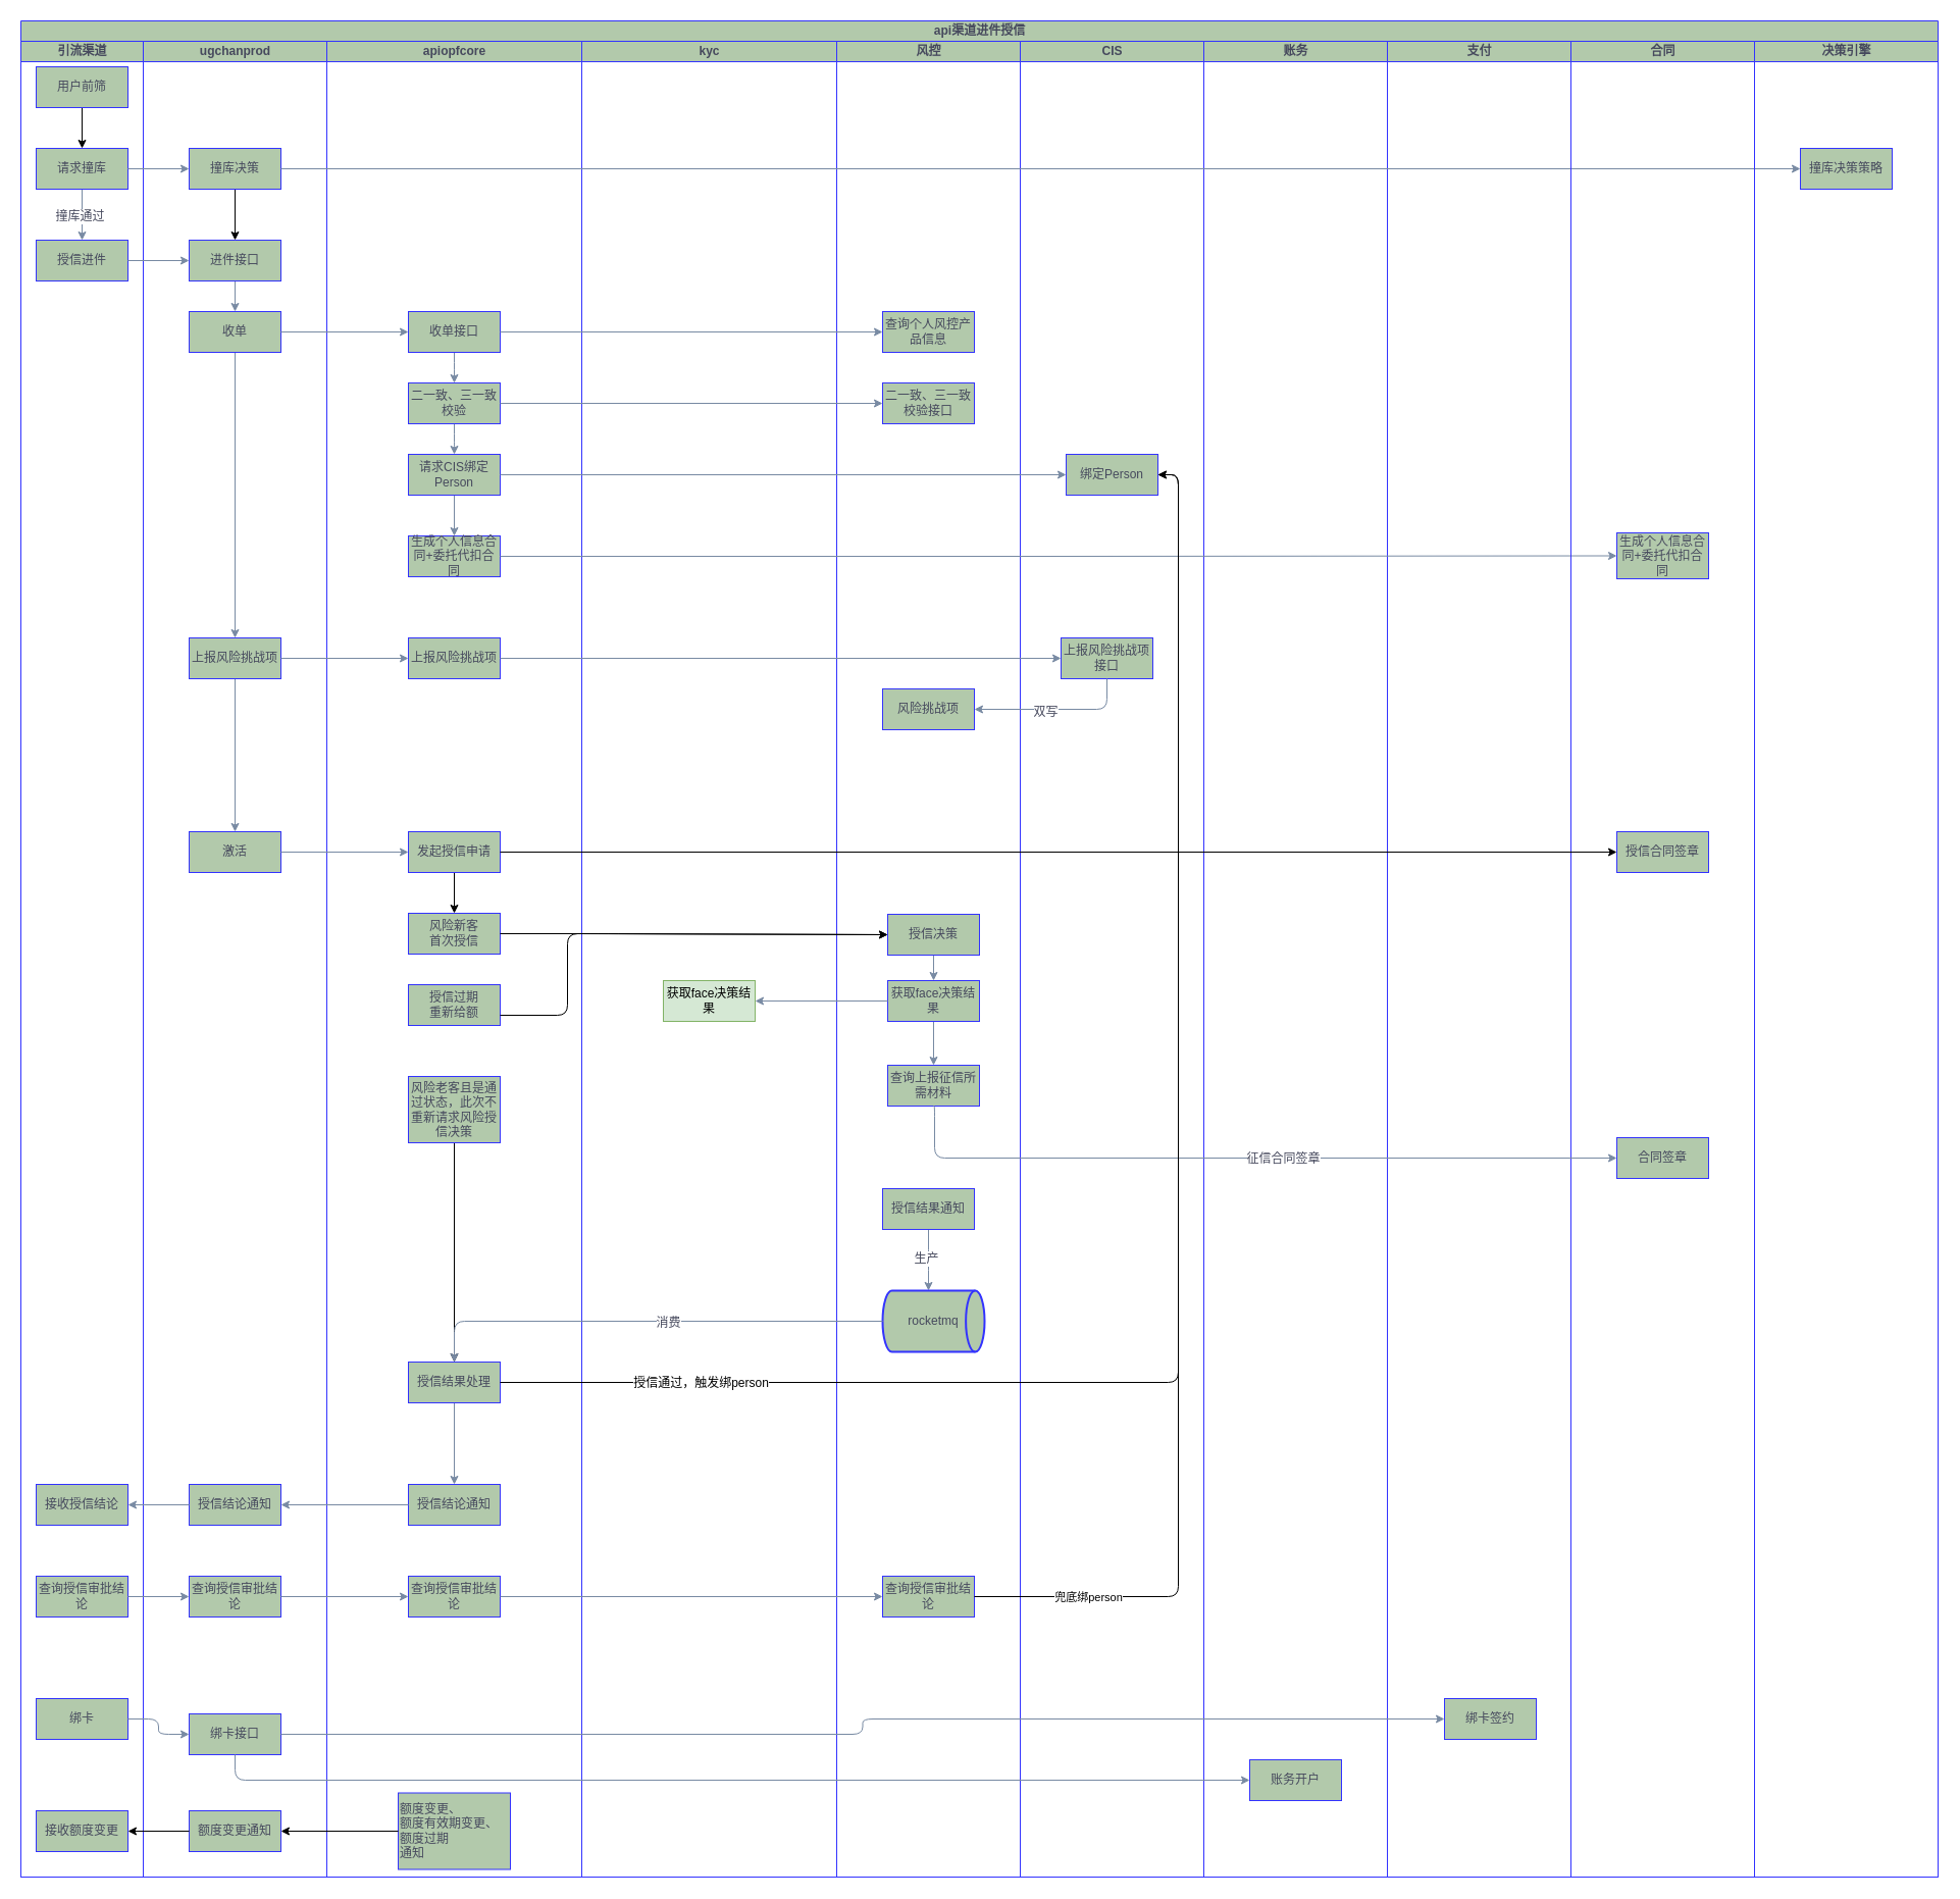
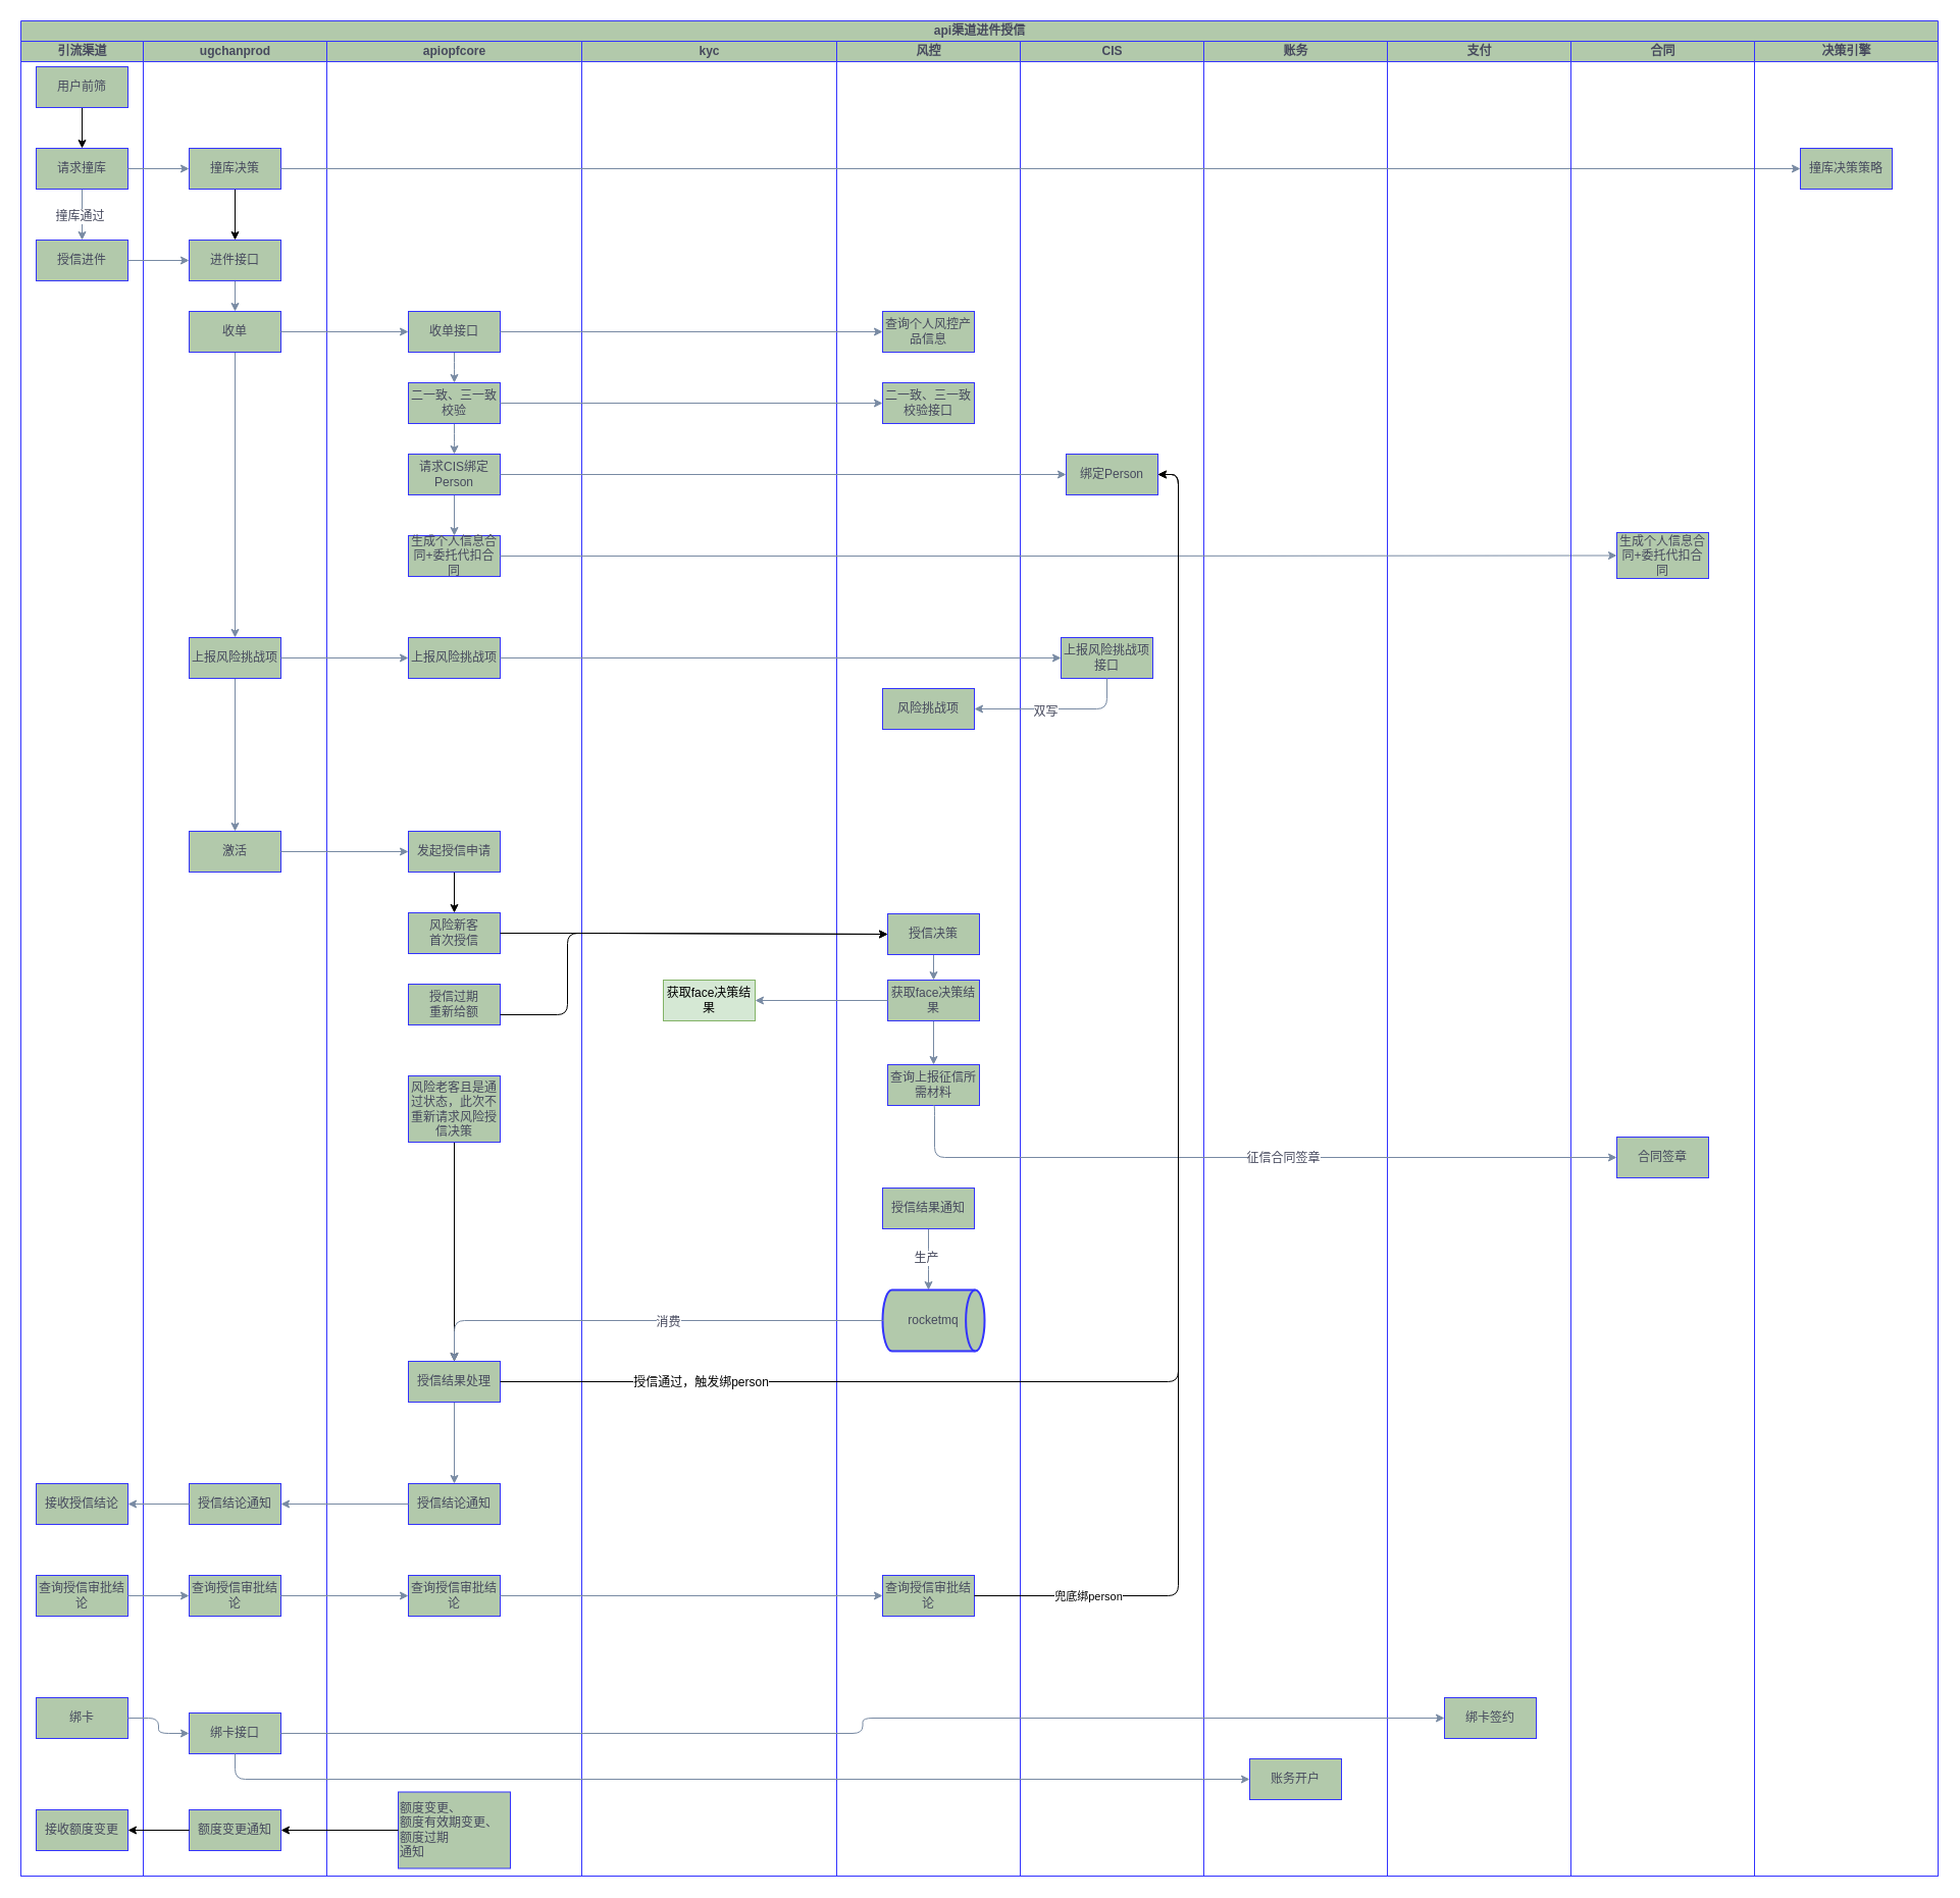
- <mxCell id="105" style="edgeStyle=orthogonalEdgeStyle;rounded=0;orthogonalLoop=1;jettySize=auto;html=1;exitX=1;exitY=0.5;exitDx=0;exitDy=0;" edge="1" parent="2" source="38" target="82"><mxGeometry relative="1" as="geometry"><mxPoint x="1556.0" y="835" as="targetPoint" /><mxPoint x="940.0" y="815" as="sourcePoint" /></mxGeometry></mxCell>
- <mxCell id="82" value="授信合同签章" style="rounded=0;whiteSpace=wrap;html=1;labelBackgroundColor=none;strokeColor=#3333FF;align=center;verticalAlign=middle;fontFamily=Helvetica;fontSize=12;fontColor=#46495D;startSize=20;fillColor=#B2C9AB;" vertex="1" parent="79"><mxGeometry x="45.0" y="775" width="90" height="40" as="geometry" /></mxCell>
